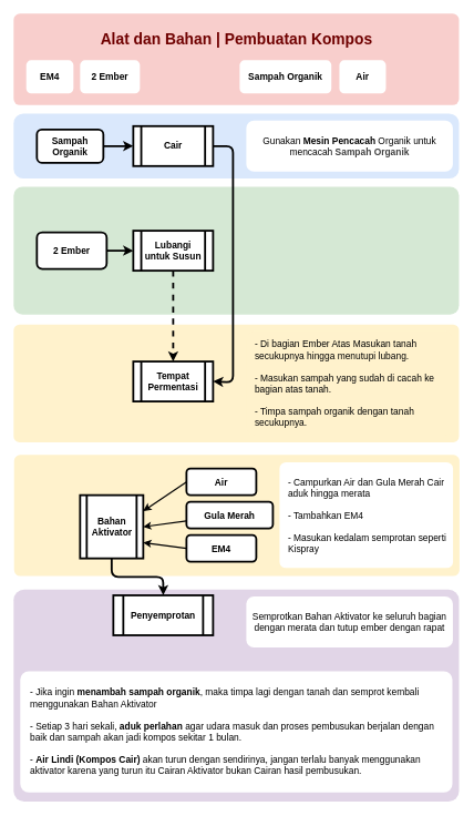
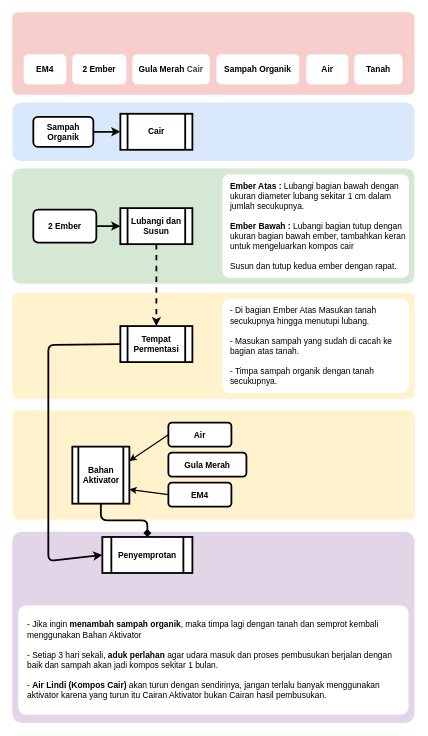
- <mxCell id="24" value="Alat dan Bahan | Pembuatan Kompos" style="text;html=1;align=center;verticalAlign=middle;resizable=0;points=[];autosize=1;strokeColor=none;fillColor=none;fontStyle=1;fontSize=23;fontColor=light-dark(#6f0000, #ededed);" parent="1" vertex="1"><mxGeometry x="150" y="38" width="410" height="40" as="geometry" /></mxCell>
+ <mxCell id="20" value="Gula Merah&amp;nbsp;&lt;span style=&quot;color: rgb(63, 63, 63); background-color: transparent;&quot;&gt;Cair&lt;/span&gt;" style="rounded=1;whiteSpace=wrap;html=1;strokeWidth=3;fontSize=14;fontStyle=1;strokeColor=none;" parent="1" vertex="1"><mxGeometry x="220" y="90" width="129" height="50" as="geometry" /></mxCell>
+ <mxCell id="28" value="Tanah" style="rounded=1;whiteSpace=wrap;html=1;strokeWidth=3;fontSize=14;fontStyle=1;strokeColor=none;" parent="1" vertex="1"><mxGeometry x="590" y="90" width="80" height="50" as="geometry" /></mxCell>
- <mxCell id="14" value="Gunakan &lt;b&gt;Mesin Pencacah&lt;/b&gt; Organik untuk mencacah&amp;nbsp;&lt;b style=&quot;color: rgb(63, 63, 63); background-color: transparent;&quot;&gt;Sampah Organik&lt;/b&gt;" style="rounded=1;whiteSpace=wrap;html=1;strokeWidth=3;fontSize=14;strokeColor=none;" parent="1" vertex="1"><mxGeometry x="370" y="180.56" width="310.71" height="76.87" as="geometry" /></mxCell>
- <mxCell id="11" value="Lubangi untuk Susun" style="shape=process;whiteSpace=wrap;html=1;backgroundOutline=1;strokeWidth=3;fontSize=14;fontStyle=1" parent="1" vertex="1"><mxGeometry x="200" y="346.16" width="120" height="60" as="geometry" /></mxCell>
+ <mxCell id="11" value="Lubangi dan Susun" style="shape=process;whiteSpace=wrap;html=1;backgroundOutline=1;strokeWidth=3;fontSize=14;fontStyle=1" parent="1" vertex="1"><mxGeometry x="200" y="346.16" width="120" height="60" as="geometry" /></mxCell>
+ <mxCell id="15" value="&lt;b&gt;Ember Atas :&lt;/b&gt; Lubangi bagian bawah dengan ukuran diameter lubang sekitar 1 cm dalam jumlah secukupnya.&lt;div&gt;&lt;br&gt;&lt;/div&gt;&lt;div&gt;&lt;b&gt;Ember Bawah :&lt;/b&gt; Lubangi bagian tutup dengan ukuran bagian bawah ember, tambahkan keran untuk mengeluarkan kompos cair&lt;/div&gt;&lt;div&gt;&lt;br&gt;&lt;/div&gt;&lt;div&gt;Susun dan tutup kedua ember dengan rapat.&lt;/div&gt;" style="rounded=1;whiteSpace=wrap;html=1;strokeWidth=3;fontSize=14;strokeColor=none;arcSize=6;align=left;spacingLeft=11;" parent="1" vertex="1"><mxGeometry x="370" y="290.32" width="310.71" height="171.68" as="geometry" /></mxCell>
- <mxCell id="27" value="" style="edgeStyle=none;html=1;fontSize=14;strokeWidth=3;fontStyle=1;exitX=1;exitY=0.5;exitDx=0;exitDy=0;entryX=1;entryY=0.5;entryDx=0;entryDy=0;" parent="1" source="8" target="12" edge="1"><mxGeometry relative="1" as="geometry"><mxPoint x="270" y="428" as="sourcePoint" /><mxPoint x="270" y="533" as="targetPoint" /><Array as="points"><mxPoint x="350" y="219" /><mxPoint x="350" y="574" /></Array></mxGeometry></mxCell>
- <mxCell id="16" value="&lt;div&gt;- Di bagian Ember Atas Masukan tanah secukupnya hingga menutupi lubang.&lt;/div&gt;&lt;div&gt;&lt;br&gt;&lt;/div&gt;- Masukan sampah yang sudah di cacah ke bagian atas tanah.&lt;div&gt;&lt;br&gt;&lt;/div&gt;&lt;div&gt;- Timpa sampah organik dengan tanah secukupnya.&lt;/div&gt;" style="rounded=1;whiteSpace=wrap;html=1;strokeWidth=3;fontSize=14;strokeColor=none;align=left;spacingLeft=11;arcSize=8;fillColor=#fff2cc;" parent="1" vertex="1"><mxGeometry x="370" y="497.31" width="310.71" height="156.69" as="geometry" /></mxCell>
+ <mxCell id="16" value="&lt;div&gt;- Di bagian Ember Atas Masukan tanah secukupnya hingga menutupi lubang.&lt;/div&gt;&lt;div&gt;&lt;br&gt;&lt;/div&gt;- Masukan sampah yang sudah di cacah ke bagian atas tanah.&lt;div&gt;&lt;br&gt;&lt;/div&gt;&lt;div&gt;- Timpa sampah organik dengan tanah secukupnya.&lt;/div&gt;" style="rounded=1;whiteSpace=wrap;html=1;strokeWidth=3;fontSize=14;strokeColor=none;align=left;spacingLeft=11;arcSize=8;" parent="1" vertex="1"><mxGeometry x="370" y="497.31" width="310.71" height="156.69" as="geometry" /></mxCell>
+ <mxCell id="39" value="" style="edgeStyle=none;html=1;fontSize=14;strokeWidth=3;fontStyle=1;exitX=0;exitY=0.5;exitDx=0;exitDy=0;entryX=0;entryY=0.5;entryDx=0;entryDy=0;" parent="1" source="12" target="13" edge="1"><mxGeometry relative="1" as="geometry"><mxPoint x="270" y="814" as="sourcePoint" /><mxPoint x="270" y="914" as="targetPoint" /><Array as="points"><mxPoint x="80" y="574" /><mxPoint x="80" y="934" /></Array></mxGeometry></mxCell>
- <mxCell id="33" value="&lt;div&gt;- Campurkan Air dan Gula Merah Cair aduk hingga merata&lt;/div&gt;&lt;div&gt;&lt;br&gt;&lt;/div&gt;&lt;div&gt;- Tambahkan EM4&lt;/div&gt;&lt;div&gt;&lt;br&gt;&lt;/div&gt;&lt;div&gt;- Masukan kedalam semprotan seperti Kispray&amp;nbsp;&lt;/div&gt;" style="rounded=1;whiteSpace=wrap;html=1;strokeWidth=3;fontSize=14;strokeColor=none;align=left;spacingLeft=11;arcSize=6;" parent="1" vertex="1"><mxGeometry x="420" y="694.16" width="261" height="158.84" as="geometry" /></mxCell>
- <mxCell id="34" style="edgeStyle=none;html=1;entryX=1;entryY=0.5;entryDx=0;entryDy=0;strokeWidth=2;" parent="1" source="35" target="30" edge="1"><mxGeometry relative="1" as="geometry" /></mxCell>
- <mxCell id="38" value="" style="edgeStyle=orthogonalEdgeStyle;html=1;fontSize=14;strokeWidth=3;fontStyle=1;exitX=0.5;exitY=1;exitDx=0;exitDy=0;entryX=0.5;entryY=0;entryDx=0;entryDy=0;" parent="1" source="30" target="13" edge="1"><mxGeometry relative="1" as="geometry"><mxPoint x="270" y="416" as="sourcePoint" /><mxPoint x="270" y="556" as="targetPoint" /></mxGeometry></mxCell>
+ <mxCell id="38" value="" style="edgeStyle=orthogonalEdgeStyle;html=1;fontSize=14;strokeWidth=3;fontStyle=1;exitX=0.5;exitY=1;exitDx=0;exitDy=0;entryX=0.5;entryY=0;entryDx=0;entryDy=0;endArrow=diamond;" parent="1" source="30" target="13" edge="1"><mxGeometry relative="1" as="geometry"><mxPoint x="270" y="416" as="sourcePoint" /><mxPoint x="270" y="556" as="targetPoint" /></mxGeometry></mxCell>
- <mxCell id="17" value="Semprotkan Bahan Aktivator ke seluruh bagian dengan merata dan tutup ember dengan rapat" style="rounded=1;whiteSpace=wrap;html=1;strokeWidth=3;fontSize=14;strokeColor=none;" parent="1" vertex="1"><mxGeometry x="370" y="895.56" width="310.71" height="76.87" as="geometry" /></mxCell>
